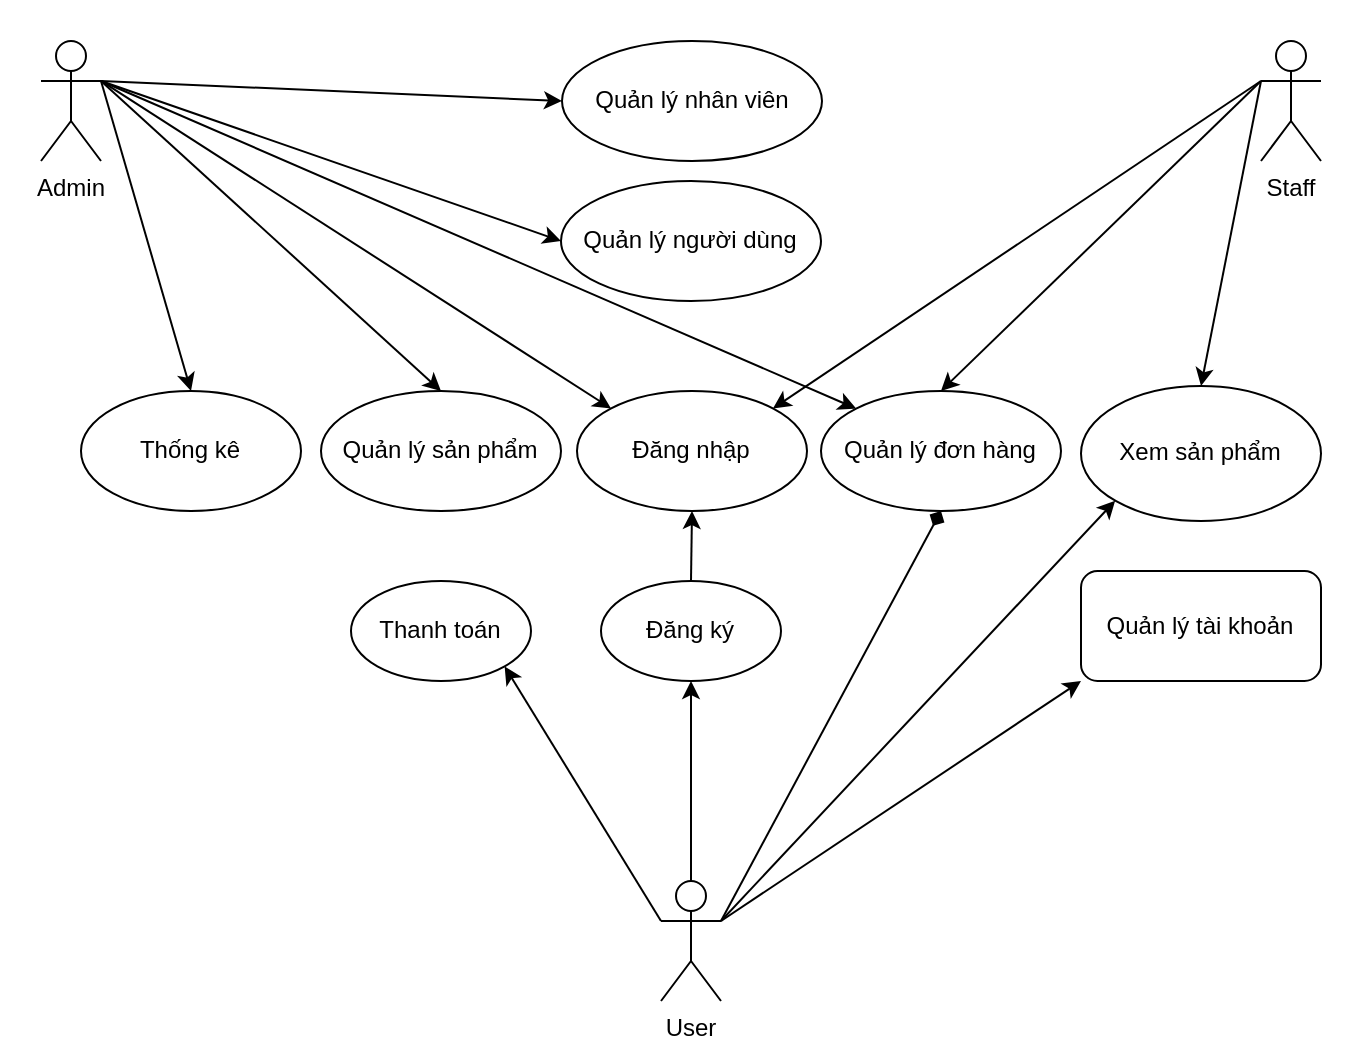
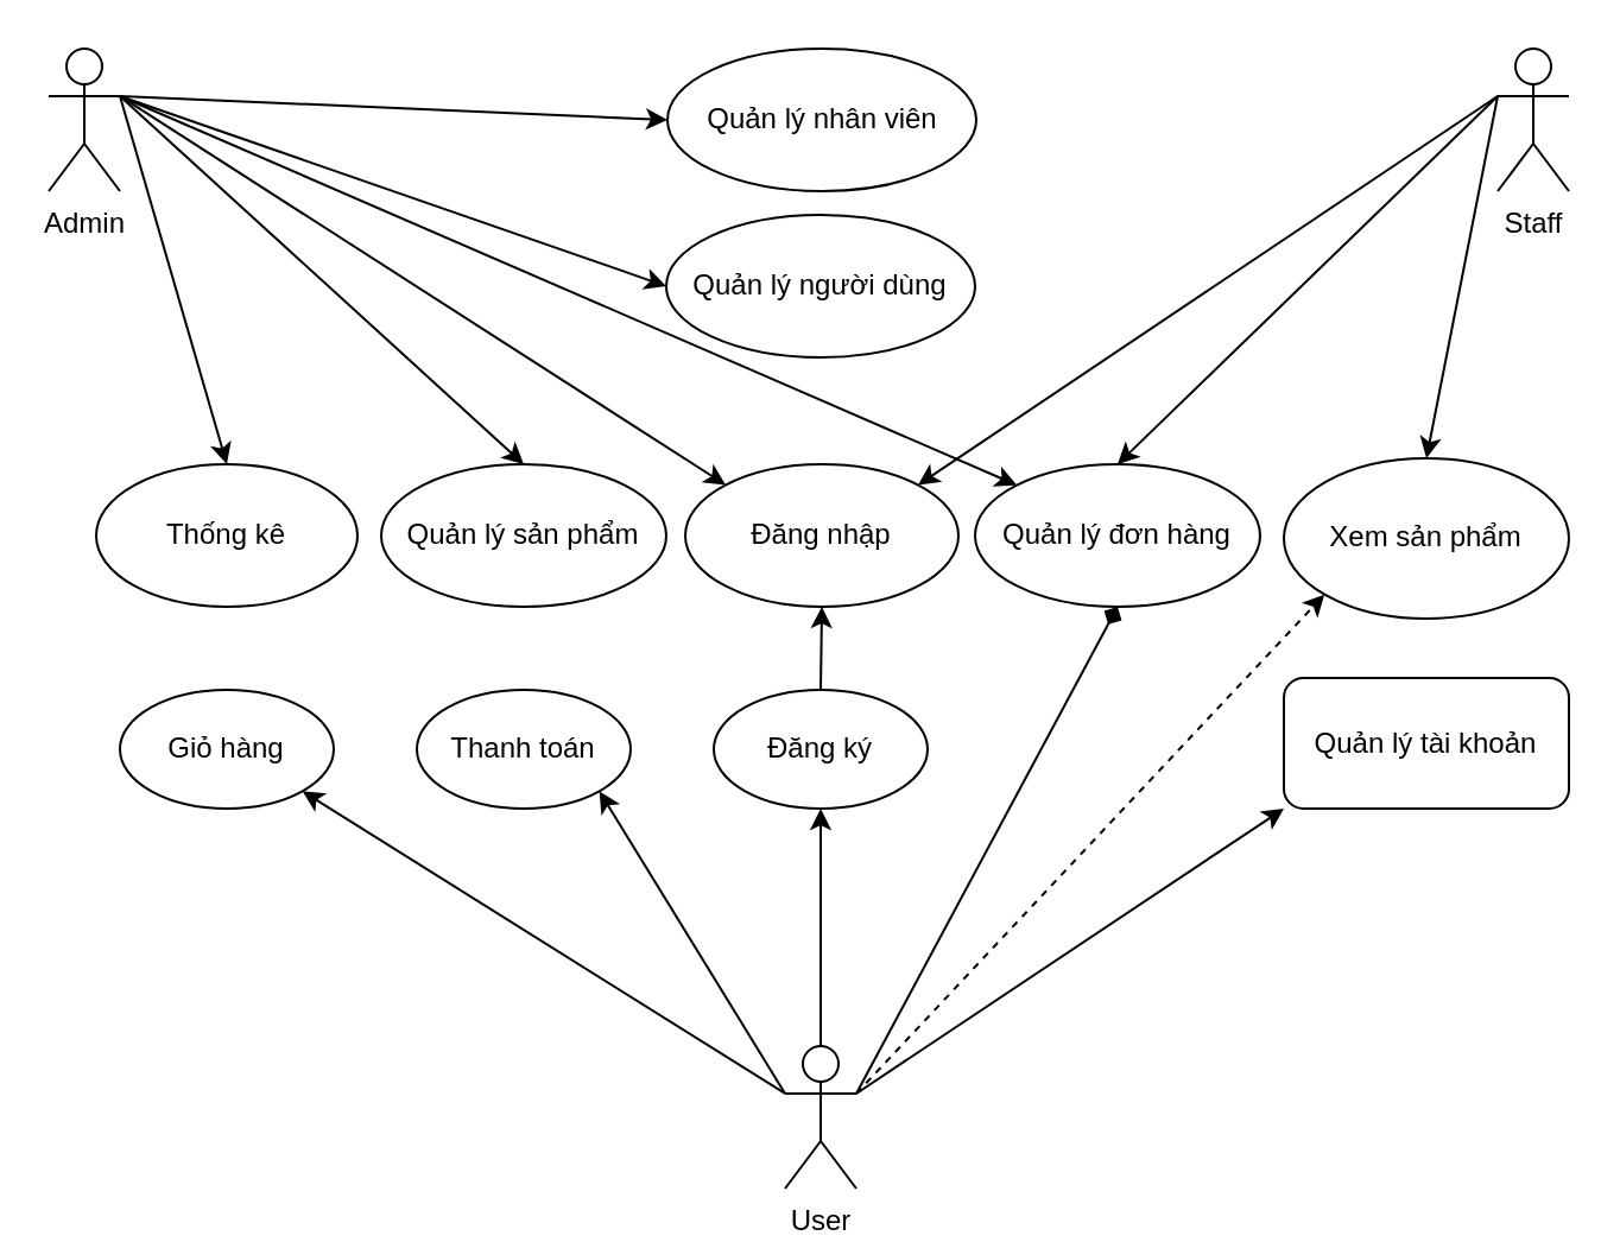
+ <mxCell id="6" value="Giỏ hàng" style="ellipse;whiteSpace=wrap;html=1;" vertex="1" parent="1"><mxGeometry x="50" y="290" width="90" height="50" as="geometry" /></mxCell>
- <mxCell id="19" value="" style="endArrow=classic;html=1;rounded=0;exitX=1;exitY=0.333;exitDx=0;exitDy=0;exitPerimeter=0;entryX=0;entryY=1;entryDx=0;entryDy=0;" edge="1" parent="1" source="3" target="13"><mxGeometry width="50" height="50" relative="1" as="geometry"><mxPoint x="230" y="320" as="sourcePoint" /><mxPoint x="500" y="280" as="targetPoint" /></mxGeometry></mxCell>
+ <mxCell id="19" value="" style="endArrow=classic;html=1;rounded=0;exitX=1;exitY=0.333;exitDx=0;exitDy=0;exitPerimeter=0;entryX=0;entryY=1;entryDx=0;entryDy=0;dashed=1;" edge="1" parent="1" source="3" target="13"><mxGeometry width="50" height="50" relative="1" as="geometry"><mxPoint x="230" y="320" as="sourcePoint" /><mxPoint x="500" y="280" as="targetPoint" /></mxGeometry></mxCell>
+ <mxCell id="16" value="" style="endArrow=classic;html=1;rounded=0;entryX=1;entryY=1;entryDx=0;entryDy=0;exitX=0;exitY=0.333;exitDx=0;exitDy=0;exitPerimeter=0;" edge="1" parent="1" source="3" target="6"><mxGeometry width="50" height="50" relative="1" as="geometry"><mxPoint x="140" y="10" as="sourcePoint" /><mxPoint x="300" y="280" as="targetPoint" /></mxGeometry></mxCell>
